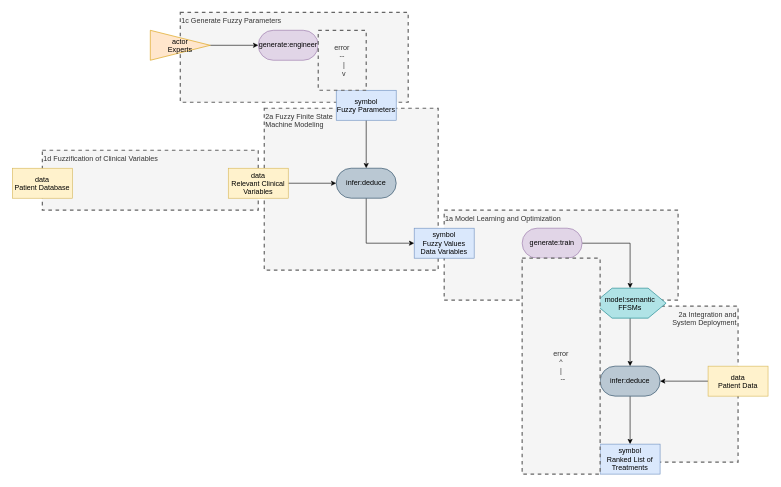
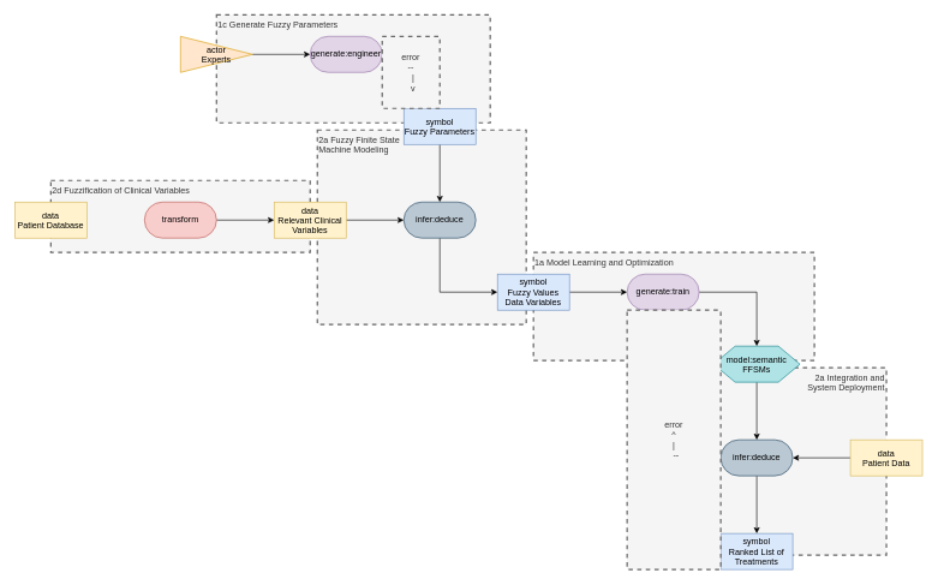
- <mxCell id="4" value="1d Fuzzification of Clinical Variables" style="text;html=1;align=left;verticalAlign=top;whiteSpace=wrap;rounded=0;dashed=1;fillColor=#f5f5f5;fontColor=#333333;strokeColor=#666666;strokeWidth=2;" name="text" vertex="1" parent="1"><mxGeometry x="70" y="250" width="360" height="100" as="geometry" /></mxCell>
+ <mxCell id="4" value="2d Fuzzification of Clinical Variables" style="text;html=1;align=left;verticalAlign=top;whiteSpace=wrap;rounded=0;dashed=1;fillColor=#f5f5f5;fontColor=#333333;strokeColor=#666666;strokeWidth=2;" name="text" vertex="1" parent="1"><mxGeometry x="70" y="250" width="360" height="100" as="geometry" /></mxCell>
+ <mxCell id="18" value="transform" style="rounded=1;whiteSpace=wrap;html=1;arcSize=50;fillColor=#f8cecc;strokeColor=#b85450;" name="transform" vertex="1" parent="1"><mxGeometry x="200" y="280" width="100" height="50" as="geometry" /></mxCell>
+ <mxCell id="17" style="edgeStyle=orthogonalEdgeStyle;rounded=0;orthogonalLoop=1;jettySize=auto;html=1;exitX=1;exitY=0.5;exitDx=0;exitDy=0;entryX=0;entryY=0.5;entryDx=0;entryDy=0;" edge="1" parent="1" source="18" target="16"><mxGeometry relative="1" as="geometry" /></mxCell>
+ <mxCell id="20" style="edgeStyle=orthogonalEdgeStyle;rounded=0;orthogonalLoop=1;jettySize=auto;html=1;exitX=1;exitY=0.5;exitDx=0;exitDy=0;entryX=0;entryY=0.5;entryDx=0;entryDy=0;" edge="1" parent="1" source="21" target="23"><mxGeometry relative="1" as="geometry" /></mxCell>
